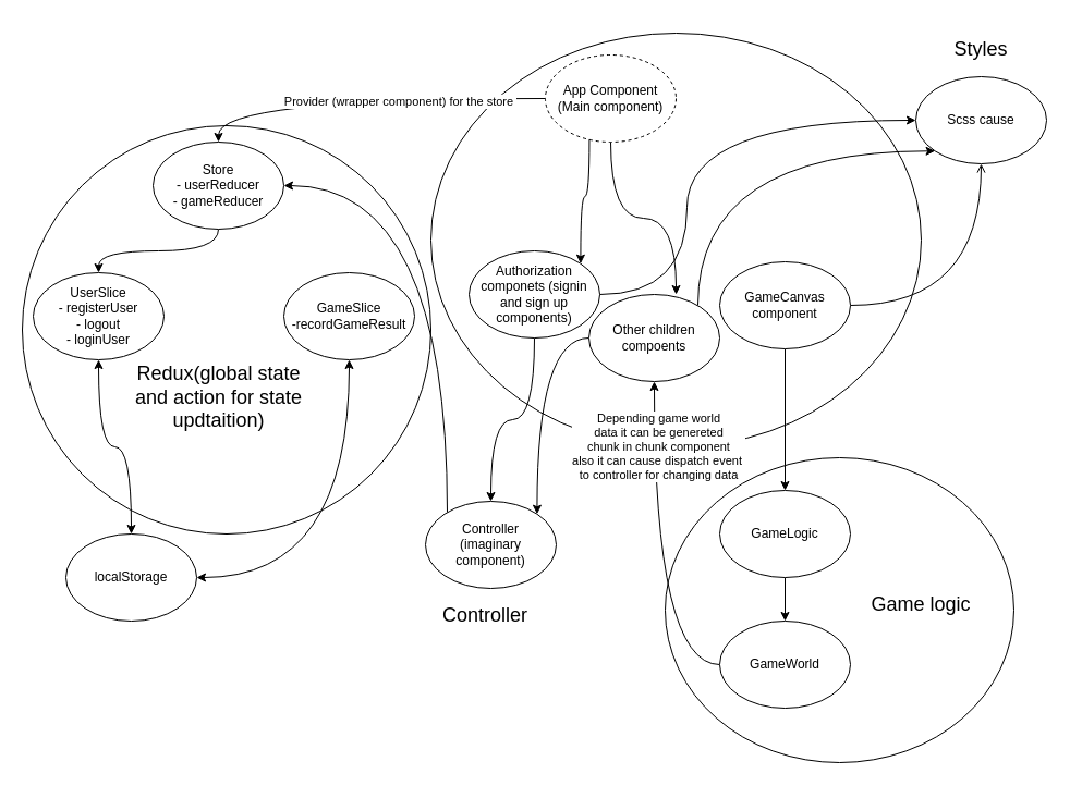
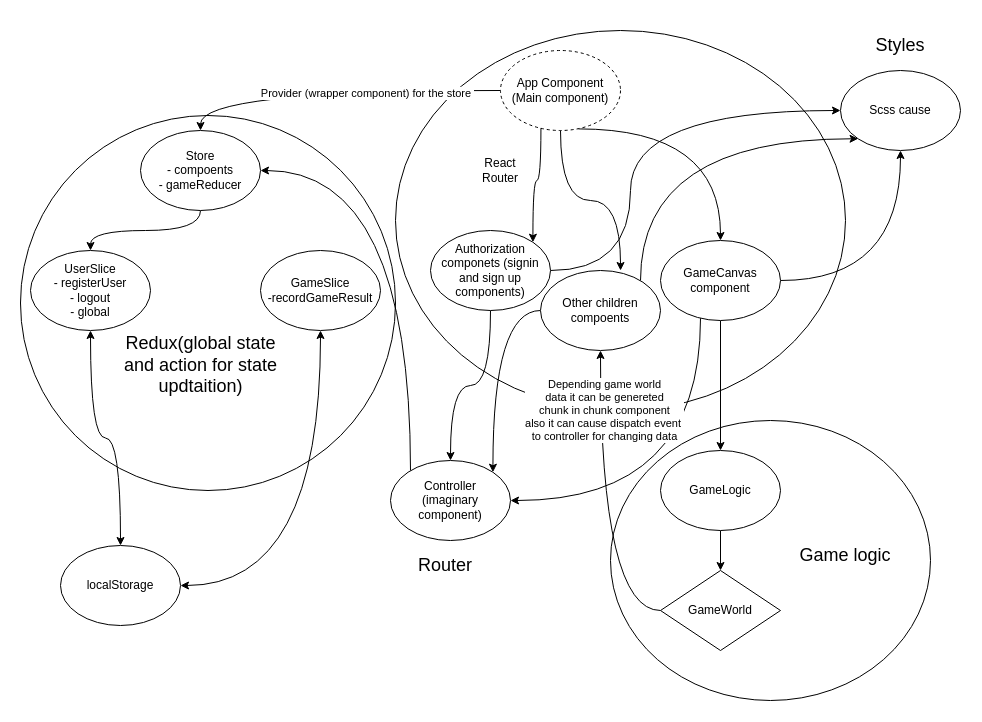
+ <mxCell id="11" style="edgeStyle=orthogonalEdgeStyle;rounded=0;orthogonalLoop=1;jettySize=auto;html=1;entryX=0.5;entryY=0;entryDx=0;entryDy=0;curved=1;exitX=0.65;exitY=0.98;exitDx=0;exitDy=0;exitPerimeter=0;" edge="1" parent="1" source="13" target="21"><mxGeometry relative="1" as="geometry" /></mxCell>
- <mxCell id="20" style="edgeStyle=orthogonalEdgeStyle;rounded=0;orthogonalLoop=1;jettySize=auto;html=1;curved=1;endArrow=open;" edge="1" parent="1" source="21" target="22"><mxGeometry relative="1" as="geometry" /></mxCell>
+ <mxCell id="20" style="edgeStyle=orthogonalEdgeStyle;rounded=0;orthogonalLoop=1;jettySize=auto;html=1;curved=1;" edge="1" parent="1" source="21" target="22"><mxGeometry relative="1" as="geometry" /></mxCell>
- <mxCell id="5" value="Store&lt;div&gt;- userReducer&lt;/div&gt;&lt;div&gt;- gameReducer&lt;/div&gt;" style="ellipse;whiteSpace=wrap;html=1;" vertex="1" parent="1"><mxGeometry x="140" y="130" width="120" height="80" as="geometry" /></mxCell>
+ <mxCell id="5" value="Store&lt;div&gt;- compoents&lt;/div&gt;&lt;div&gt;- gameReducer&lt;/div&gt;" style="ellipse;whiteSpace=wrap;html=1;" vertex="1" parent="1"><mxGeometry x="140" y="130" width="120" height="80" as="geometry" /></mxCell>
+ <mxCell id="17" value="React Router" style="text;html=1;align=center;verticalAlign=middle;whiteSpace=wrap;rounded=0;" vertex="1" parent="1"><mxGeometry x="470" y="155" width="60" height="30" as="geometry" /></mxCell>
- <mxCell id="6" value="UserSlice&lt;div&gt;- registerUser&lt;/div&gt;&lt;div&gt;- logout&lt;/div&gt;&lt;div&gt;- loginUser&lt;/div&gt;" style="ellipse;whiteSpace=wrap;html=1;" vertex="1" parent="1"><mxGeometry x="30" y="250" width="120" height="80" as="geometry" /></mxCell>
+ <mxCell id="6" value="UserSlice&lt;div&gt;- registerUser&lt;/div&gt;&lt;div&gt;- logout&lt;/div&gt;&lt;div&gt;- global&lt;/div&gt;" style="ellipse;whiteSpace=wrap;html=1;" vertex="1" parent="1"><mxGeometry x="30" y="250" width="120" height="80" as="geometry" /></mxCell>
+ <mxCell id="19" style="edgeStyle=orthogonalEdgeStyle;rounded=0;orthogonalLoop=1;jettySize=auto;html=1;entryX=1;entryY=0.5;entryDx=0;entryDy=0;curved=1;" edge="1" parent="1" source="21" target="36"><mxGeometry relative="1" as="geometry"><Array as="points"><mxPoint x="700" y="500" /></Array></mxGeometry></mxCell>
- <mxCell id="34" value="localStorage" style="ellipse;whiteSpace=wrap;html=1;" vertex="1" parent="1"><mxGeometry x="60" y="490" width="120" height="80" as="geometry" /></mxCell>
+ <mxCell id="34" value="localStorage" style="ellipse;whiteSpace=wrap;html=1;" vertex="1" parent="1"><mxGeometry x="60" y="545" width="120" height="80" as="geometry" /></mxCell>
- <mxCell id="39" value="&lt;span style=&quot;font-size: 18px;&quot;&gt;Controller&lt;/span&gt;" style="text;html=1;align=center;verticalAlign=middle;whiteSpace=wrap;rounded=0;" vertex="1" parent="1"><mxGeometry x="390" y="540" width="110" height="50" as="geometry" /></mxCell>
+ <mxCell id="39" value="&lt;span style=&quot;font-size: 18px;&quot;&gt;Router&lt;/span&gt;" style="text;html=1;align=center;verticalAlign=middle;whiteSpace=wrap;rounded=0;" vertex="1" parent="1"><mxGeometry x="390" y="540" width="110" height="50" as="geometry" /></mxCell>
- <mxCell id="31" value="GameWorld" style="ellipse;whiteSpace=wrap;html=1;" vertex="1" parent="1"><mxGeometry x="660" y="570" width="120" height="80" as="geometry" /></mxCell>
+ <mxCell id="31" value="GameWorld" style="rhombus;whiteSpace=wrap;html=1;" vertex="1" parent="1"><mxGeometry x="660" y="570" width="120" height="80" as="geometry" /></mxCell>
